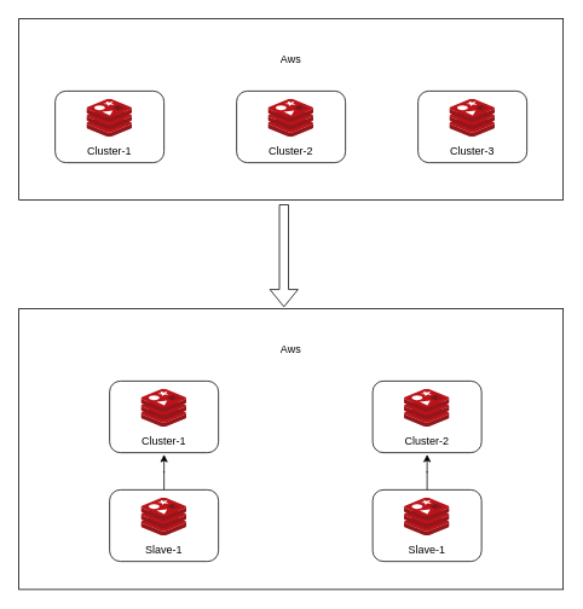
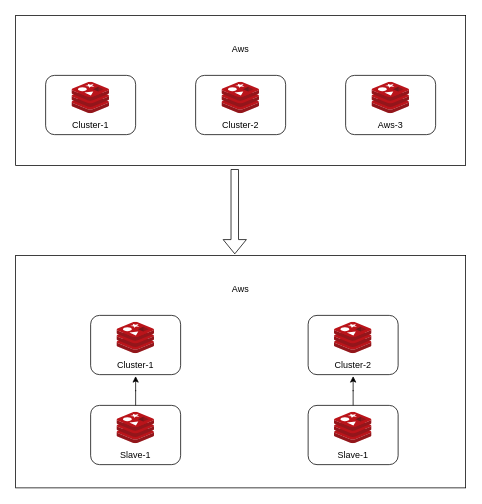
- <mxCell id="15" value="Cluster-3" style="text;html=1;align=center;verticalAlign=middle;whiteSpace=wrap;rounded=0;" vertex="1" parent="12"><mxGeometry x="30" y="51" width="60" height="30" as="geometry" /></mxCell>
+ <mxCell id="15" value="Aws-3" style="text;html=1;align=center;verticalAlign=middle;whiteSpace=wrap;rounded=0;" vertex="1" parent="12"><mxGeometry x="30" y="51" width="60" height="30" as="geometry" /></mxCell>
